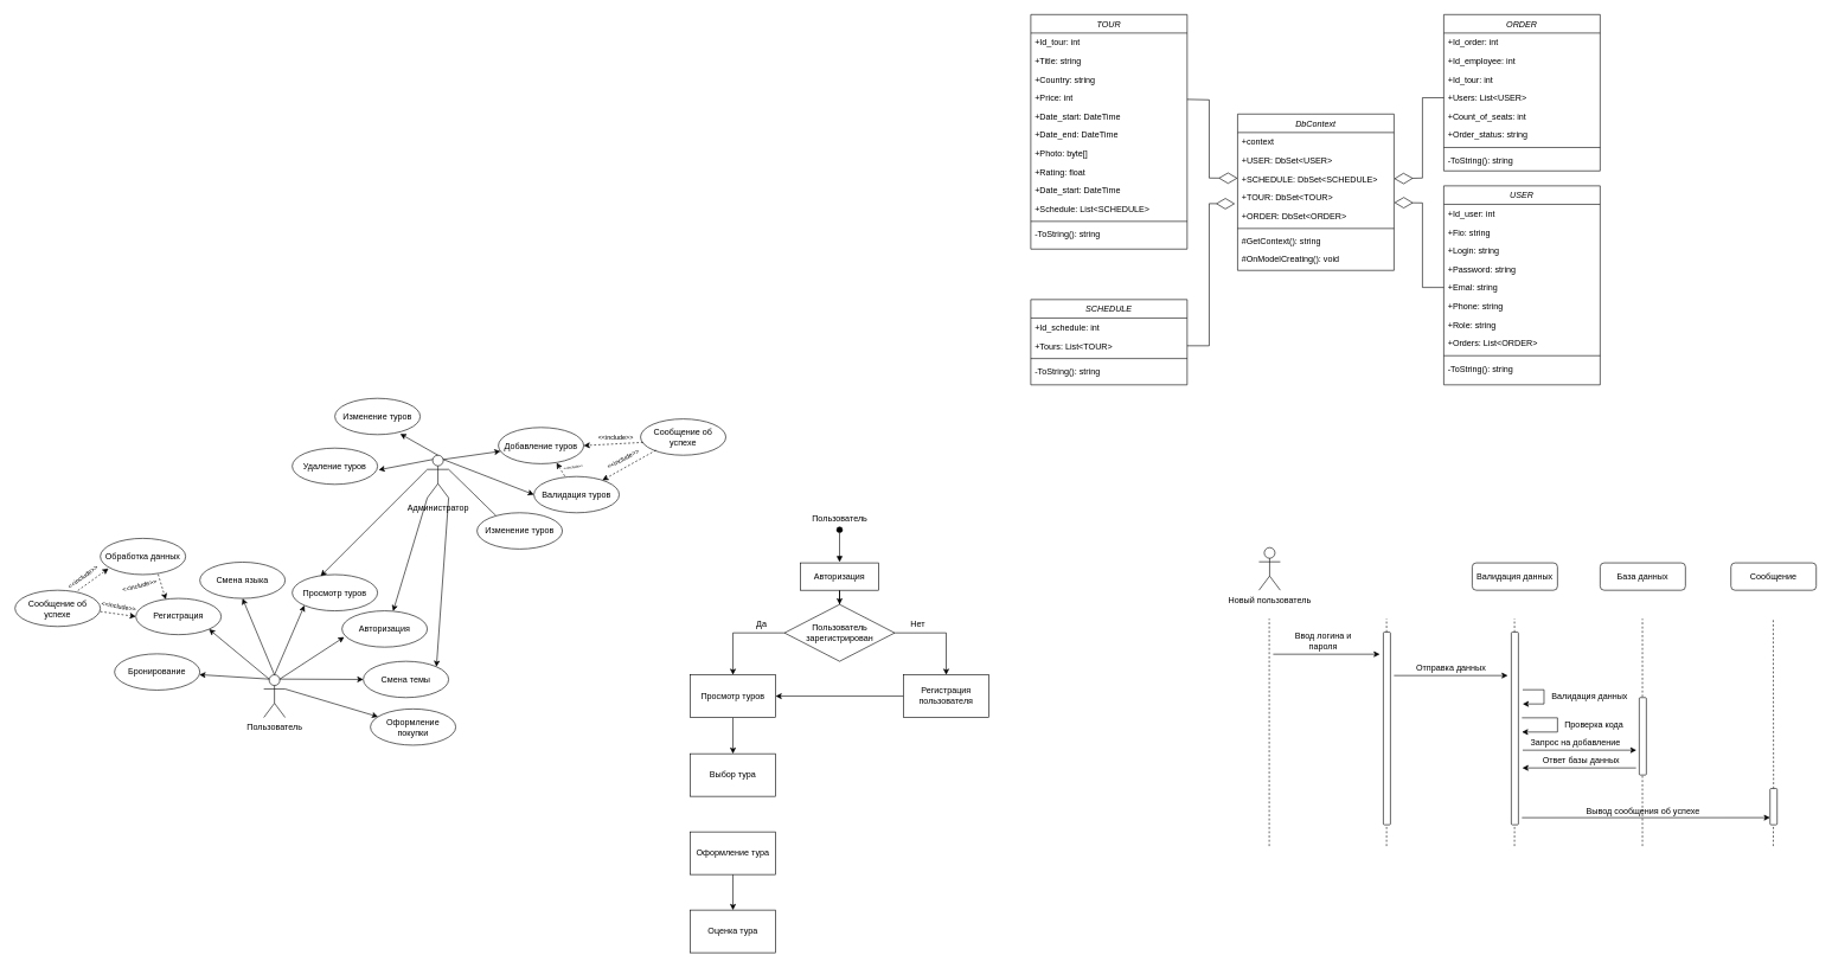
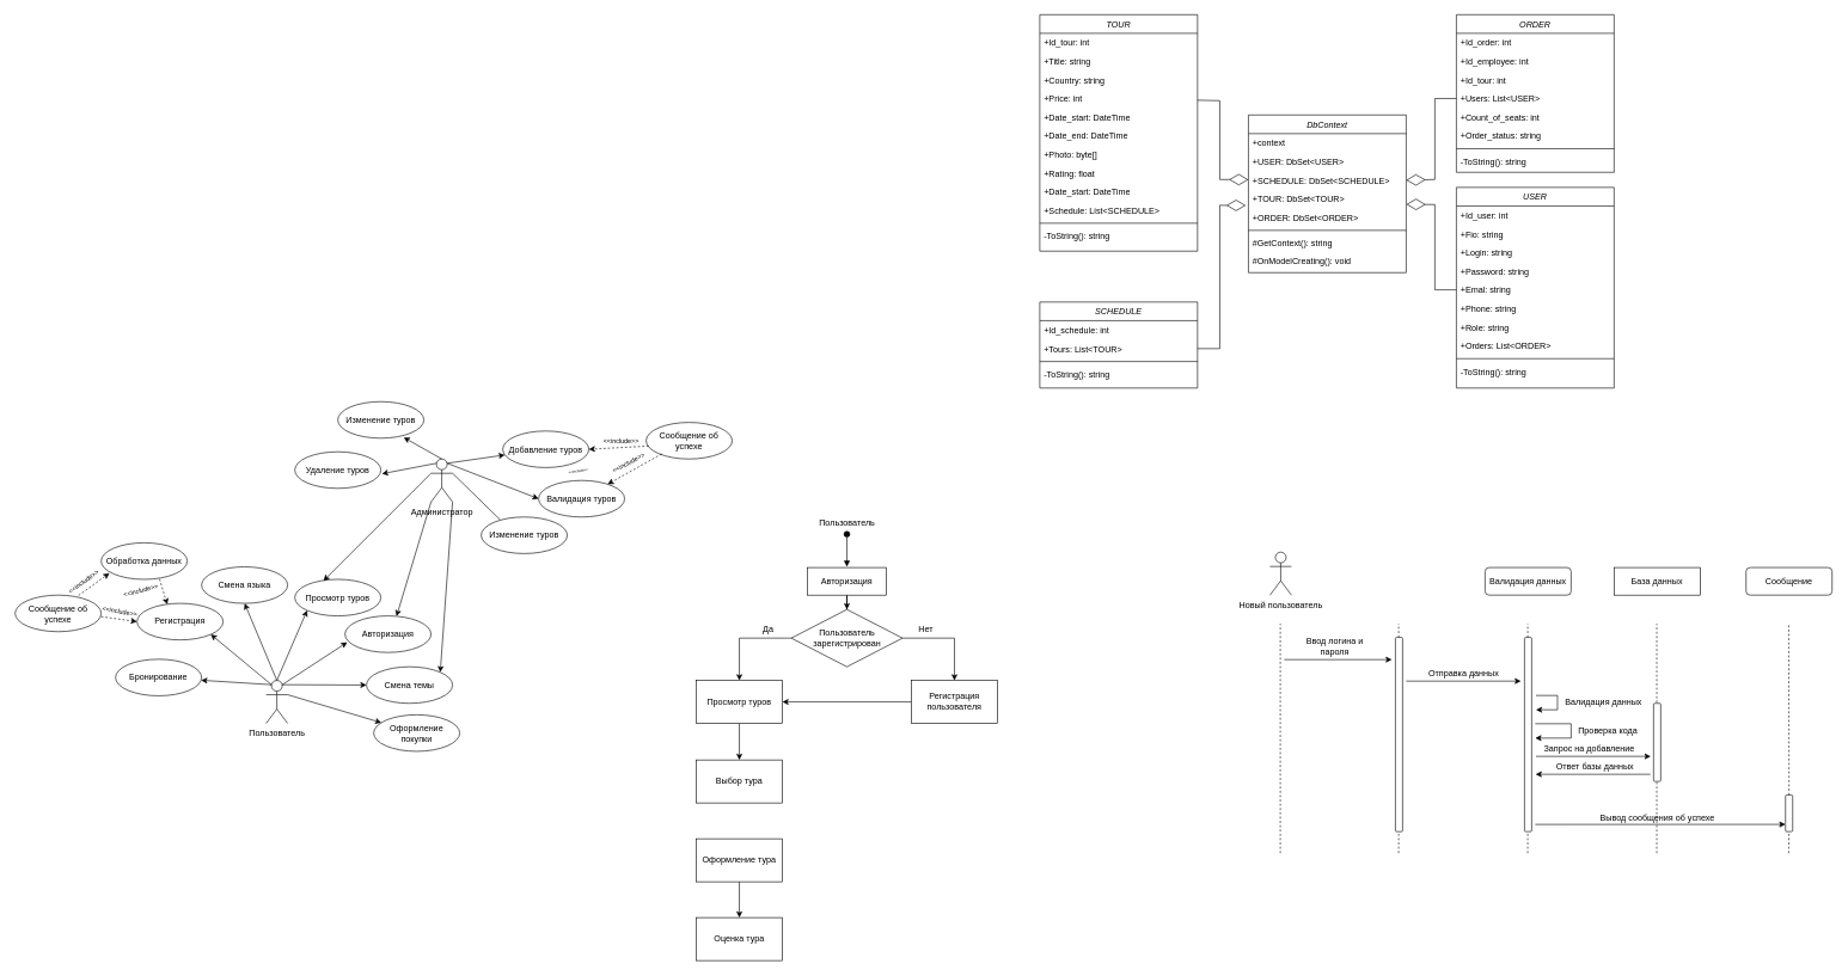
- <mxCell id="129" value="" style="endArrow=classic;html=1;rounded=0;exitX=0.361;exitY=-0.015;exitDx=0;exitDy=0;entryX=0.682;entryY=0.974;entryDx=0;entryDy=0;dashed=1;entryPerimeter=0;exitPerimeter=0;" edge="1" parent="1" source="112" target="11"><mxGeometry width="50" height="50" relative="1" as="geometry"><mxPoint x="913" y="632" as="sourcePoint" /><mxPoint x="830" y="637" as="targetPoint" /></mxGeometry></mxCell>
- <mxCell id="84" value="База данных" style="rounded=1;whiteSpace=wrap;html=1;" parent="1" vertex="1"><mxGeometry x="2250" y="791.5" width="120" height="38.5" as="geometry" /></mxCell>
+ <mxCell id="84" value="База данных" style="whiteSpace=wrap;html=1;rounded=0;" parent="1" vertex="1"><mxGeometry x="2250" y="791.5" width="120" height="38.5" as="geometry" /></mxCell>
